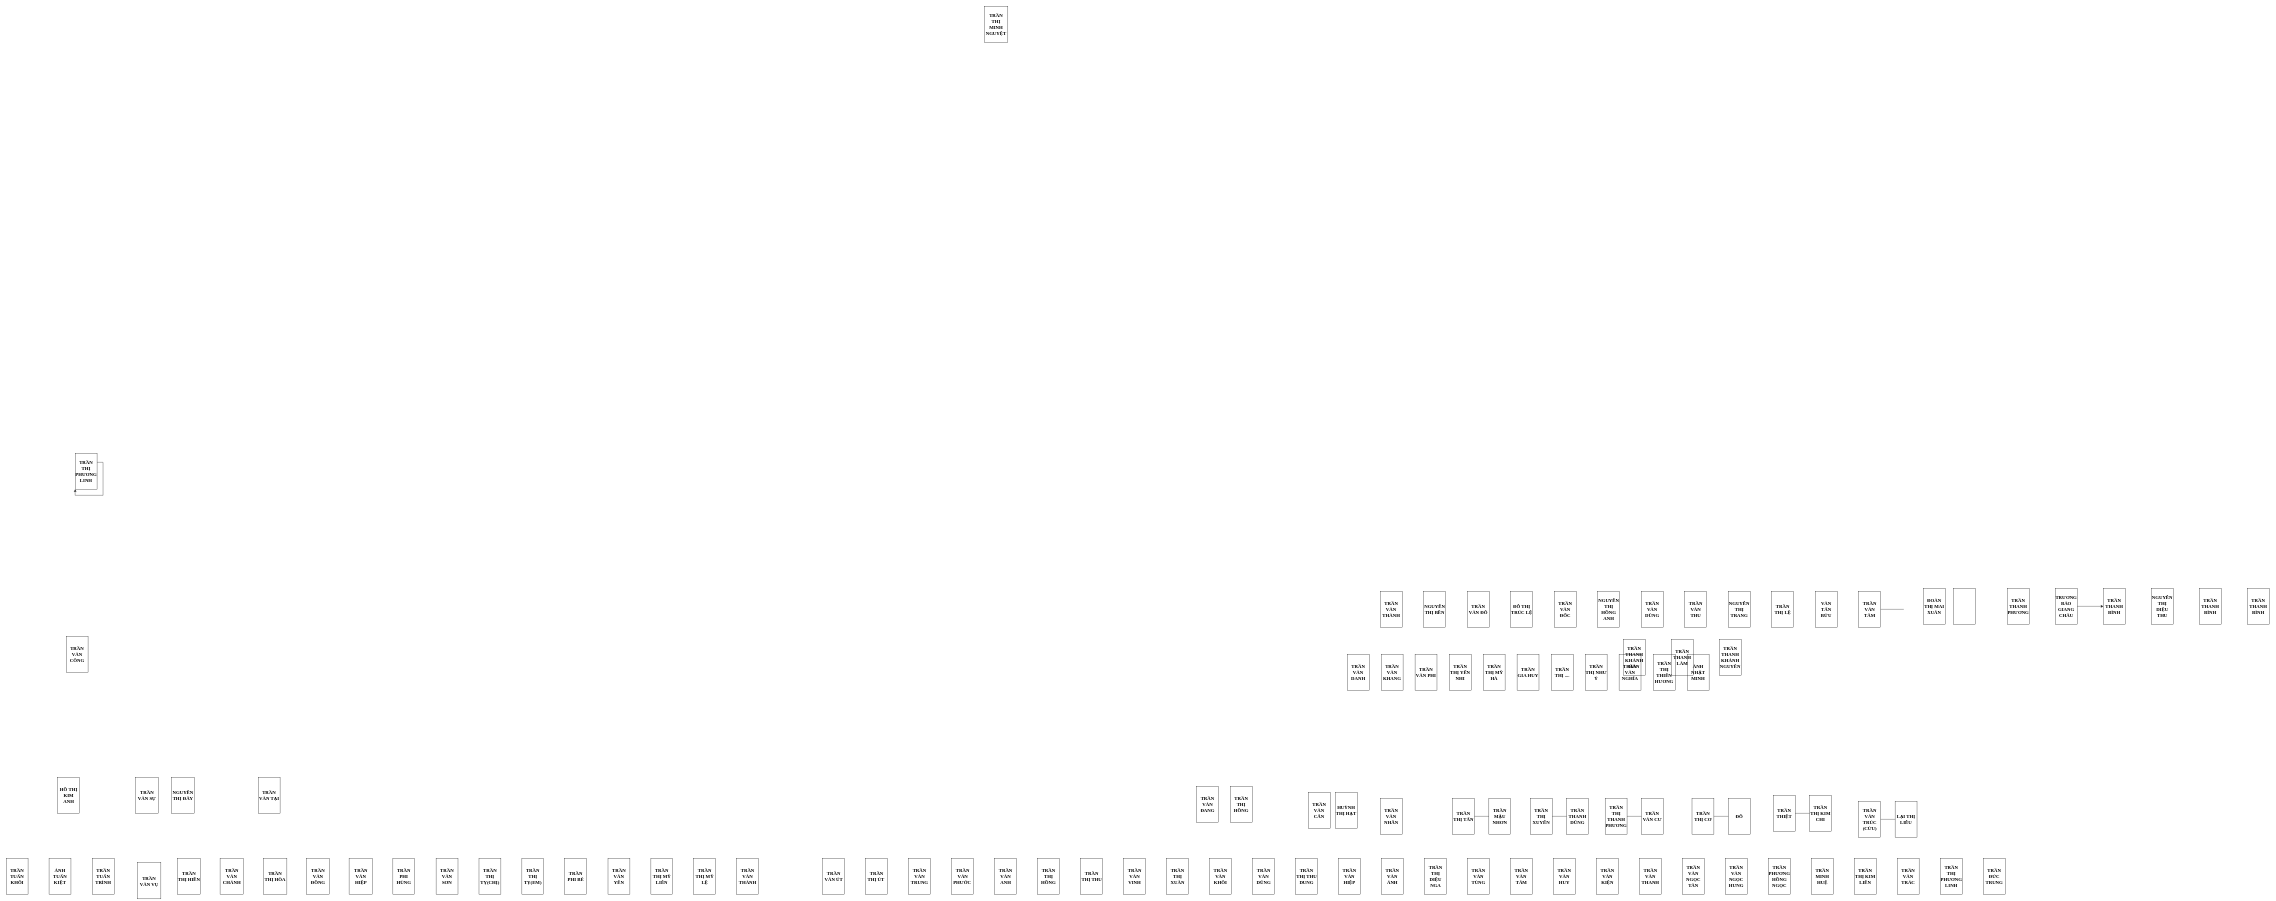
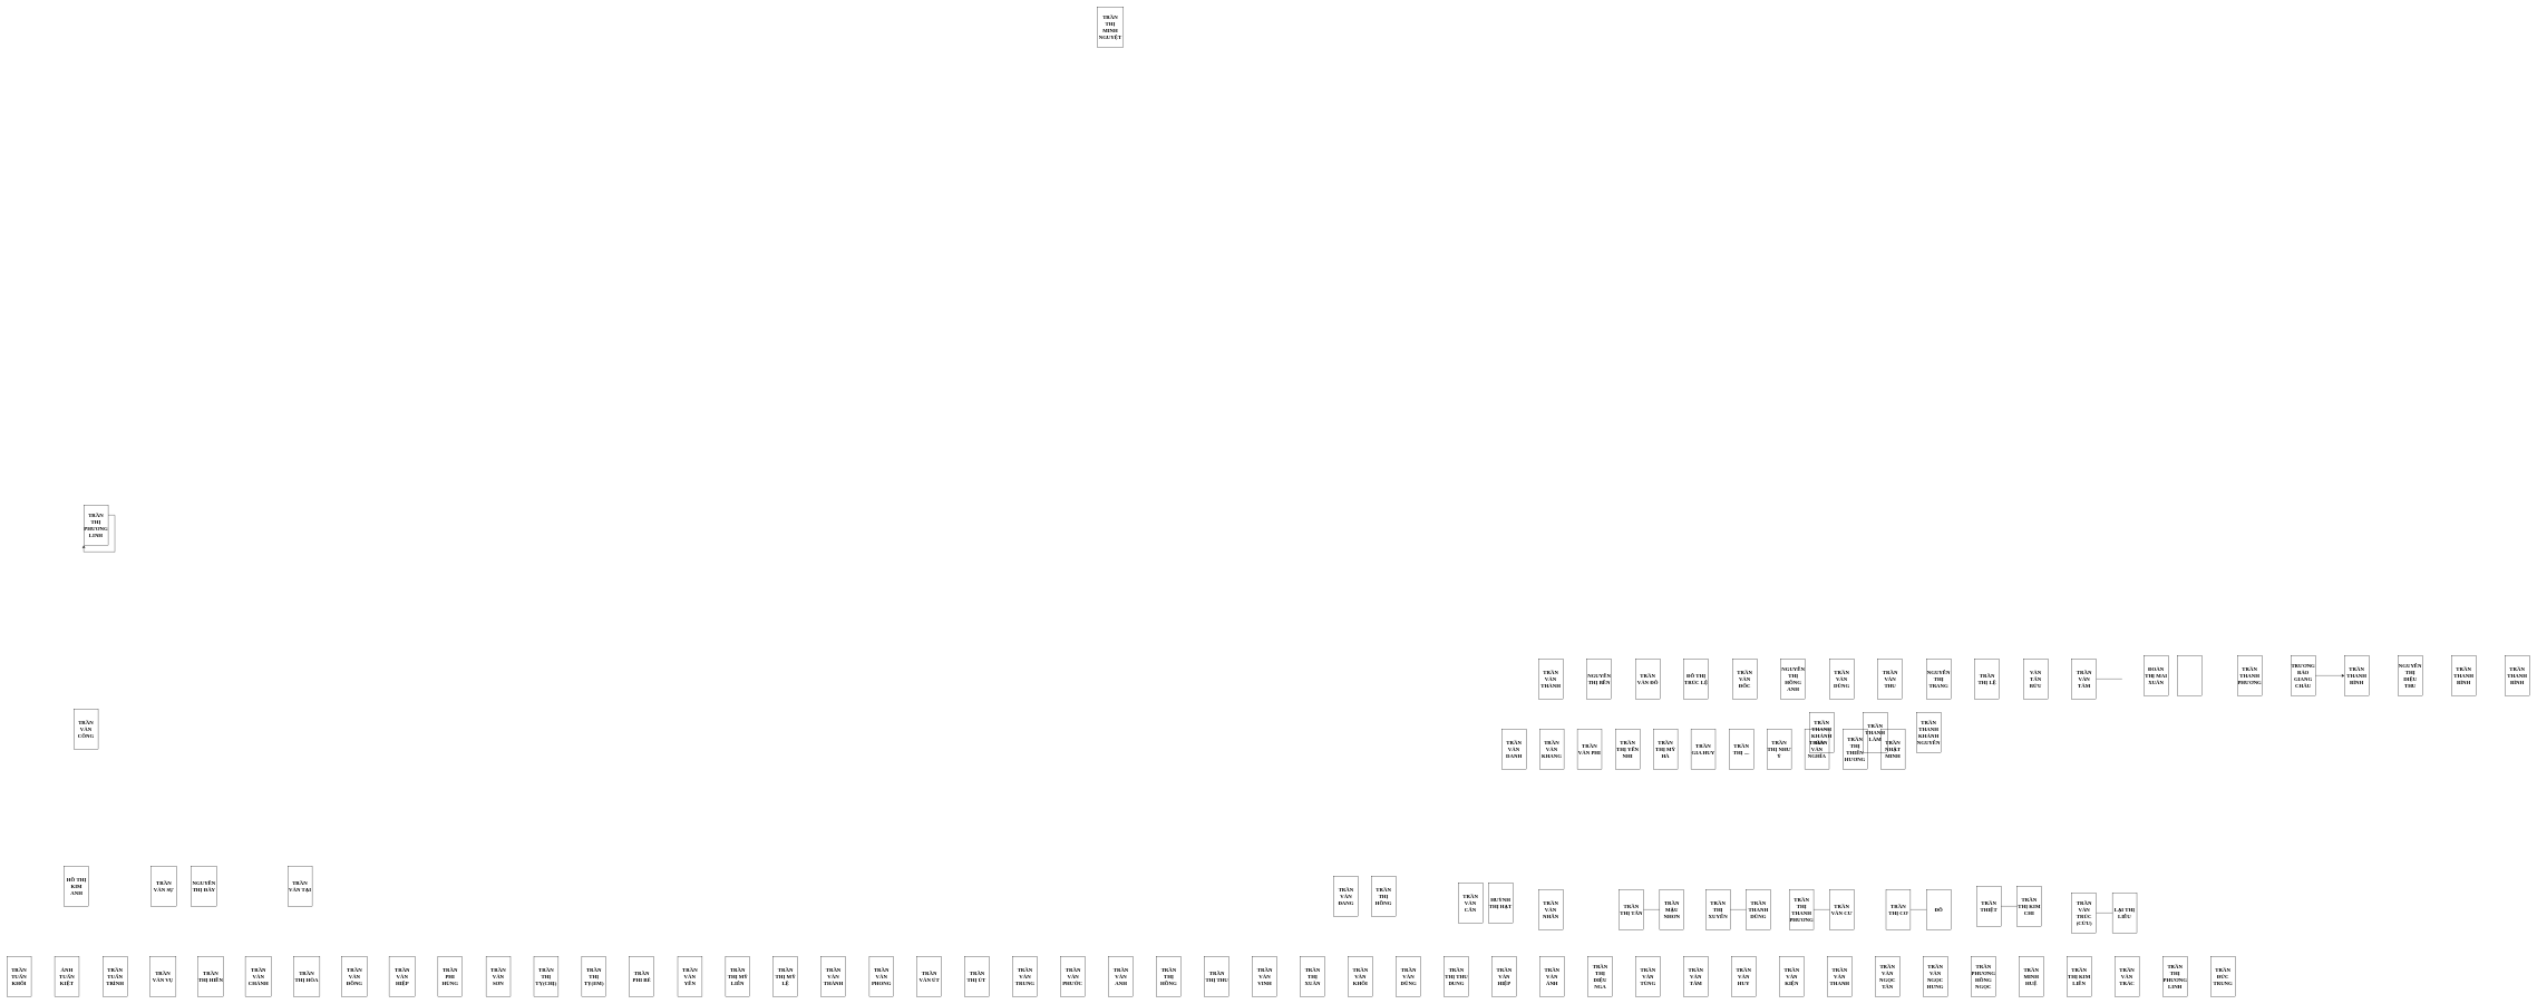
- <mxCell id="29" value="ÁNH NHẬT MINH" style="text;html=1;fillColor=none;align=center;verticalAlign=middle;whiteSpace=wrap;rounded=0;strokeColor=#000000;fontSize=16;fontFamily=Times New Roman;fontStyle=1;arcSize=20;" vertex="1" parent="1"><mxGeometry x="5623" y="2180" width="73.02" height="120" as="geometry" /></mxCell>
+ <mxCell id="29" value="TRẦN NHẬT MINH" style="text;html=1;fillColor=none;align=center;verticalAlign=middle;whiteSpace=wrap;rounded=0;strokeColor=#000000;fontSize=16;fontFamily=Times New Roman;fontStyle=1;arcSize=20;" vertex="1" parent="1"><mxGeometry x="5623" y="2180" width="73.02" height="120" as="geometry" /></mxCell>
+ <mxCell id="62" value="TRẦN VĂN PHONG" style="text;html=1;fillColor=none;align=center;verticalAlign=middle;whiteSpace=wrap;rounded=0;strokeColor=#000000;fontSize=16;fontFamily=Times New Roman;fontStyle=1;arcSize=20;" vertex="1" parent="1"><mxGeometry x="2599" y="2859.92" width="73.02" height="120" as="geometry" /></mxCell>
- <mxCell id="51" value="TRẦN VĂN VỤ" style="text;html=1;fillColor=none;align=center;verticalAlign=middle;whiteSpace=wrap;rounded=0;strokeColor=#000000;fontSize=16;fontFamily=Times New Roman;fontStyle=1;arcSize=20;" vertex="1" parent="1"><mxGeometry x="457" y="2874.842" width="78.74" height="120.078" as="geometry" /></mxCell>
+ <mxCell id="51" value="TRẦN VĂN VỤ" style="text;html=1;fillColor=none;align=center;verticalAlign=middle;whiteSpace=wrap;rounded=0;strokeColor=#000000;fontSize=16;fontFamily=Times New Roman;fontStyle=1;arcSize=20;" vertex="1" parent="1"><mxGeometry x="447" y="2859.842" width="78.74" height="120.078" as="geometry" /></mxCell>
